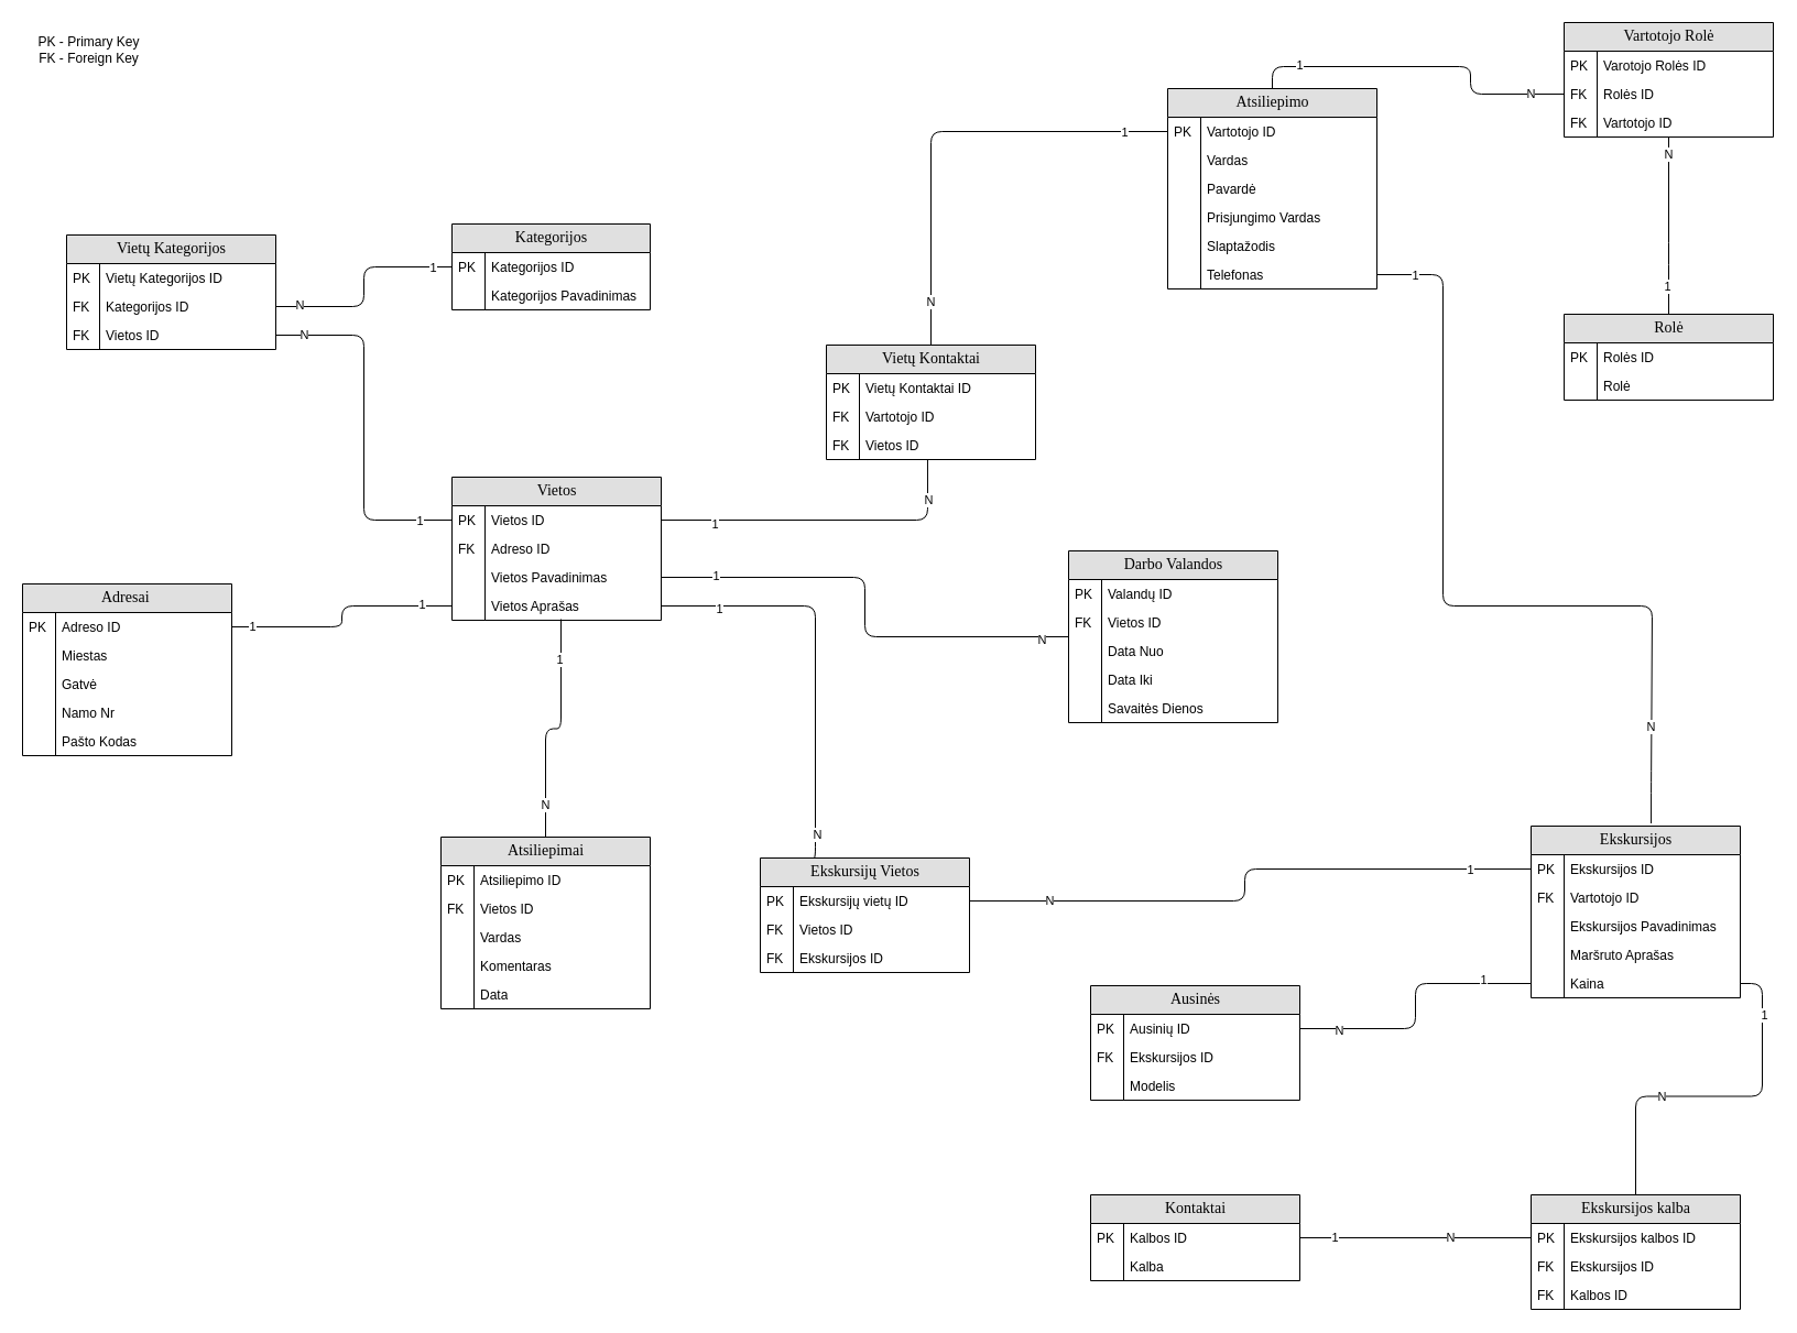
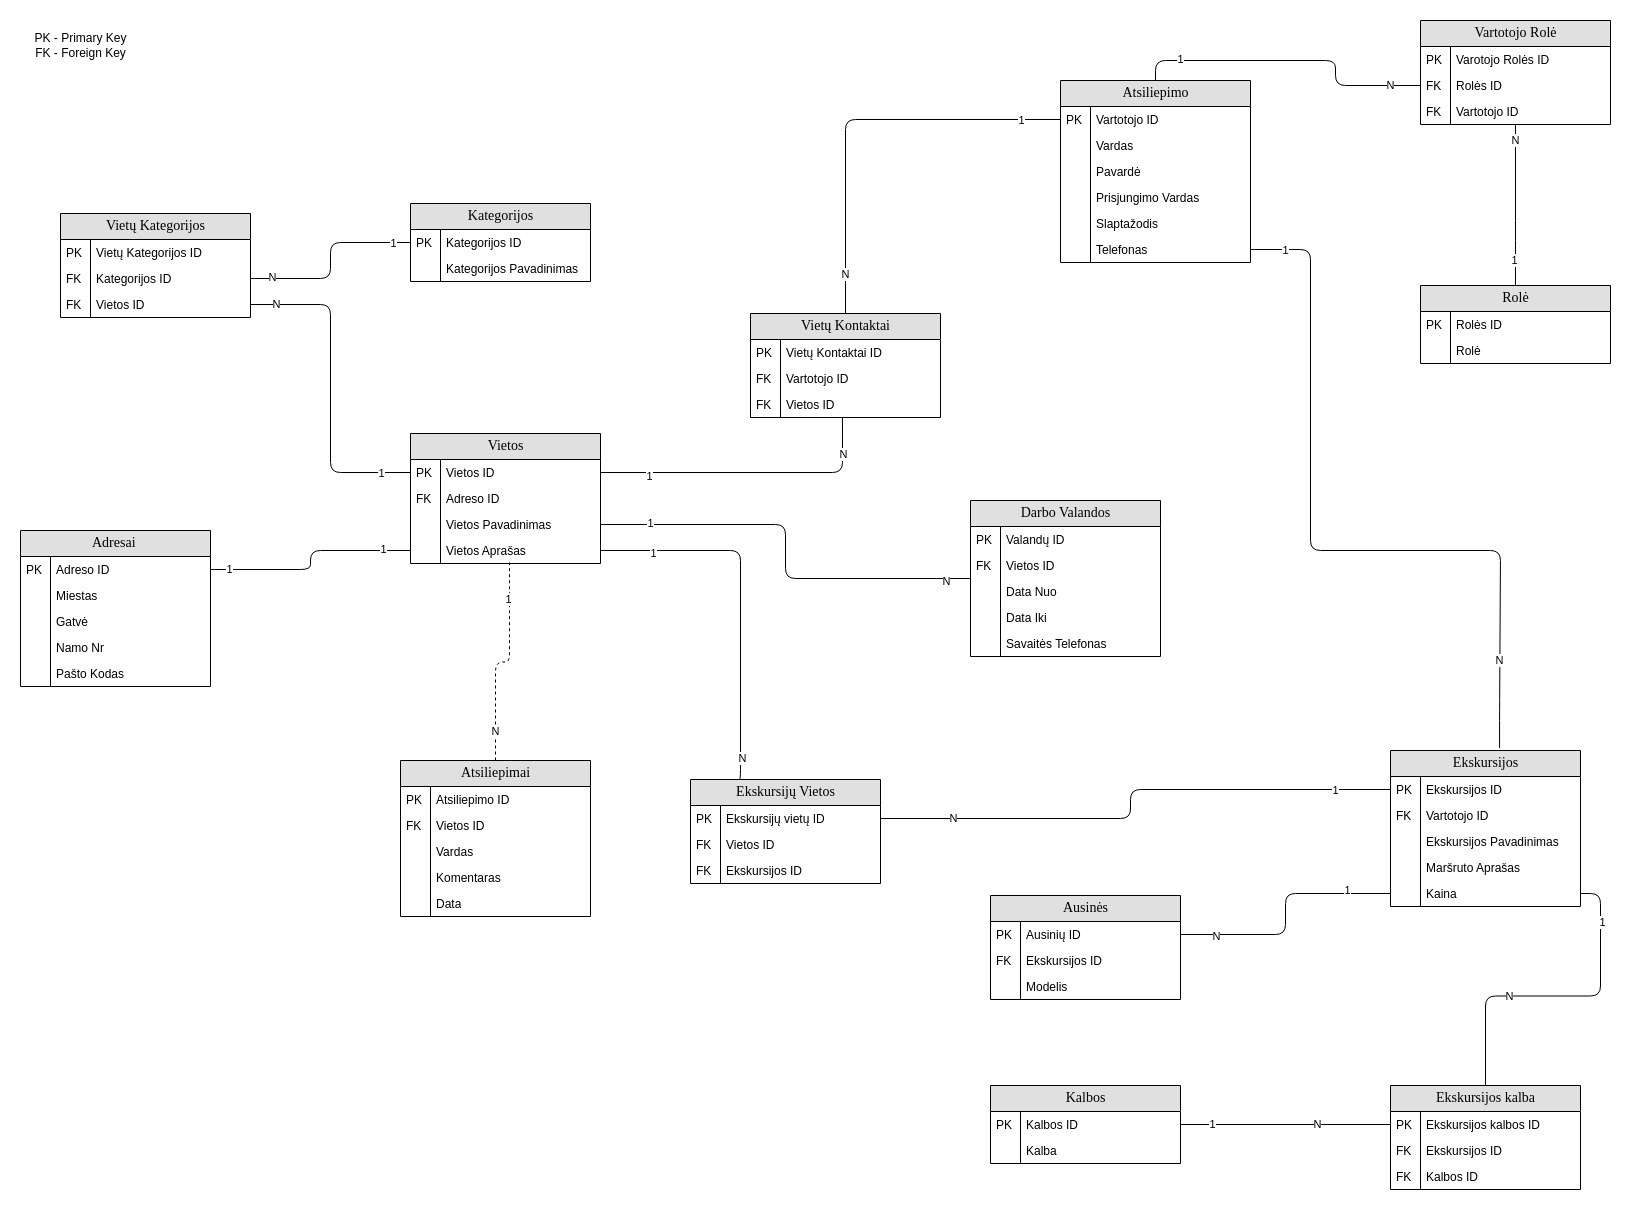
- <mxCell id="50" value="Savaitės Dienos" style="shape=partialRectangle;top=0;left=0;right=0;bottom=0;html=1;align=left;verticalAlign=top;fillColor=none;spacingLeft=34;spacingRight=4;whiteSpace=wrap;overflow=hidden;rotatable=0;points=[[0,0.5],[1,0.5]];portConstraint=eastwest;dropTarget=0;" parent="41" vertex="1"><mxGeometry y="130" width="190" height="26" as="geometry" /></mxCell>
+ <mxCell id="50" value="Savaitės Telefonas" style="shape=partialRectangle;top=0;left=0;right=0;bottom=0;html=1;align=left;verticalAlign=top;fillColor=none;spacingLeft=34;spacingRight=4;whiteSpace=wrap;overflow=hidden;rotatable=0;points=[[0,0.5],[1,0.5]];portConstraint=eastwest;dropTarget=0;" parent="41" vertex="1"><mxGeometry y="130" width="190" height="26" as="geometry" /></mxCell>
- <mxCell id="155" style="edgeStyle=orthogonalEdgeStyle;rounded=1;orthogonalLoop=1;jettySize=auto;html=1;exitX=0.5;exitY=0;exitDx=0;exitDy=0;entryX=0.521;entryY=0.962;entryDx=0;entryDy=0;entryPerimeter=0;endArrow=none;startArrow=none;startFill=0;endFill=0;startSize=7;endSize=7;" parent="1" source="158" target="21" edge="1"><mxGeometry relative="1" as="geometry" /></mxCell>
+ <mxCell id="155" style="edgeStyle=orthogonalEdgeStyle;rounded=1;orthogonalLoop=1;jettySize=auto;html=1;exitX=0.5;exitY=0;exitDx=0;exitDy=0;entryX=0.521;entryY=0.962;entryDx=0;entryDy=0;entryPerimeter=0;endArrow=none;startArrow=none;startFill=0;endFill=0;startSize=7;endSize=7;dashed=1;" parent="1" source="158" target="21" edge="1"><mxGeometry relative="1" as="geometry" /></mxCell>
- <mxCell id="134" value="Kontaktai" style="swimlane;html=1;fontStyle=0;childLayout=stackLayout;horizontal=1;startSize=26;fillColor=#e0e0e0;horizontalStack=0;resizeParent=1;resizeLast=0;collapsible=1;marginBottom=0;swimlaneFillColor=#ffffff;align=center;rounded=0;shadow=0;comic=0;labelBackgroundColor=none;strokeWidth=1;fontFamily=Verdana;fontSize=14" parent="1" vertex="1"><mxGeometry x="990" y="1085" width="190" height="78" as="geometry" /></mxCell>
+ <mxCell id="134" value="Kalbos" style="swimlane;html=1;fontStyle=0;childLayout=stackLayout;horizontal=1;startSize=26;fillColor=#e0e0e0;horizontalStack=0;resizeParent=1;resizeLast=0;collapsible=1;marginBottom=0;swimlaneFillColor=#ffffff;align=center;rounded=0;shadow=0;comic=0;labelBackgroundColor=none;strokeWidth=1;fontFamily=Verdana;fontSize=14" parent="1" vertex="1"><mxGeometry x="990" y="1085" width="190" height="78" as="geometry" /></mxCell>
